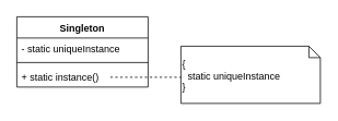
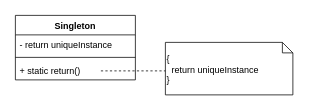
- <mxCell id="4" value="- static uniqueInstance" style="text;strokeColor=none;fillColor=none;align=left;verticalAlign=top;spacingLeft=4;spacingRight=4;overflow=hidden;rotatable=0;points=[[0,0.5],[1,0.5]];portConstraint=eastwest;" vertex="1" parent="3"><mxGeometry y="26" width="160" height="26" as="geometry" /></mxCell>
+ <mxCell id="4" value="- return uniqueInstance" style="text;strokeColor=none;fillColor=none;align=left;verticalAlign=top;spacingLeft=4;spacingRight=4;overflow=hidden;rotatable=0;points=[[0,0.5],[1,0.5]];portConstraint=eastwest;" vertex="1" parent="3"><mxGeometry y="26" width="160" height="26" as="geometry" /></mxCell>
- <mxCell id="2" value="&lt;div&gt;&lt;br&gt;&lt;/div&gt;&lt;div&gt;{&lt;/div&gt;&lt;div&gt;&amp;nbsp; static uniqueInstance&lt;/div&gt;&lt;div&gt;}&lt;br&gt;&lt;/div&gt;" style="shape=note;whiteSpace=wrap;html=1;size=14;verticalAlign=top;align=left;spacingTop=-6;" parent="1" vertex="1"><mxGeometry x="220" y="56" width="170" height="70" as="geometry" /></mxCell>
+ <mxCell id="2" value="&lt;div&gt;&lt;br&gt;&lt;/div&gt;&lt;div&gt;{&lt;/div&gt;&lt;div&gt;&amp;nbsp; return uniqueInstance&lt;/div&gt;&lt;div&gt;}&lt;br&gt;&lt;/div&gt;" style="shape=note;whiteSpace=wrap;html=1;size=14;verticalAlign=top;align=left;spacingTop=-6;" parent="1" vertex="1"><mxGeometry x="220" y="56" width="170" height="70" as="geometry" /></mxCell>
- <mxCell id="6" value="+ static instance()" style="text;strokeColor=none;fillColor=none;align=left;verticalAlign=top;spacingLeft=4;spacingRight=4;overflow=hidden;rotatable=0;points=[[0,0.5],[1,0.5]];portConstraint=eastwest;" vertex="1" parent="3"><mxGeometry y="60" width="160" height="26" as="geometry" /></mxCell>
+ <mxCell id="6" value="+ static return()" style="text;strokeColor=none;fillColor=none;align=left;verticalAlign=top;spacingLeft=4;spacingRight=4;overflow=hidden;rotatable=0;points=[[0,0.5],[1,0.5]];portConstraint=eastwest;" vertex="1" parent="3"><mxGeometry y="60" width="160" height="26" as="geometry" /></mxCell>
